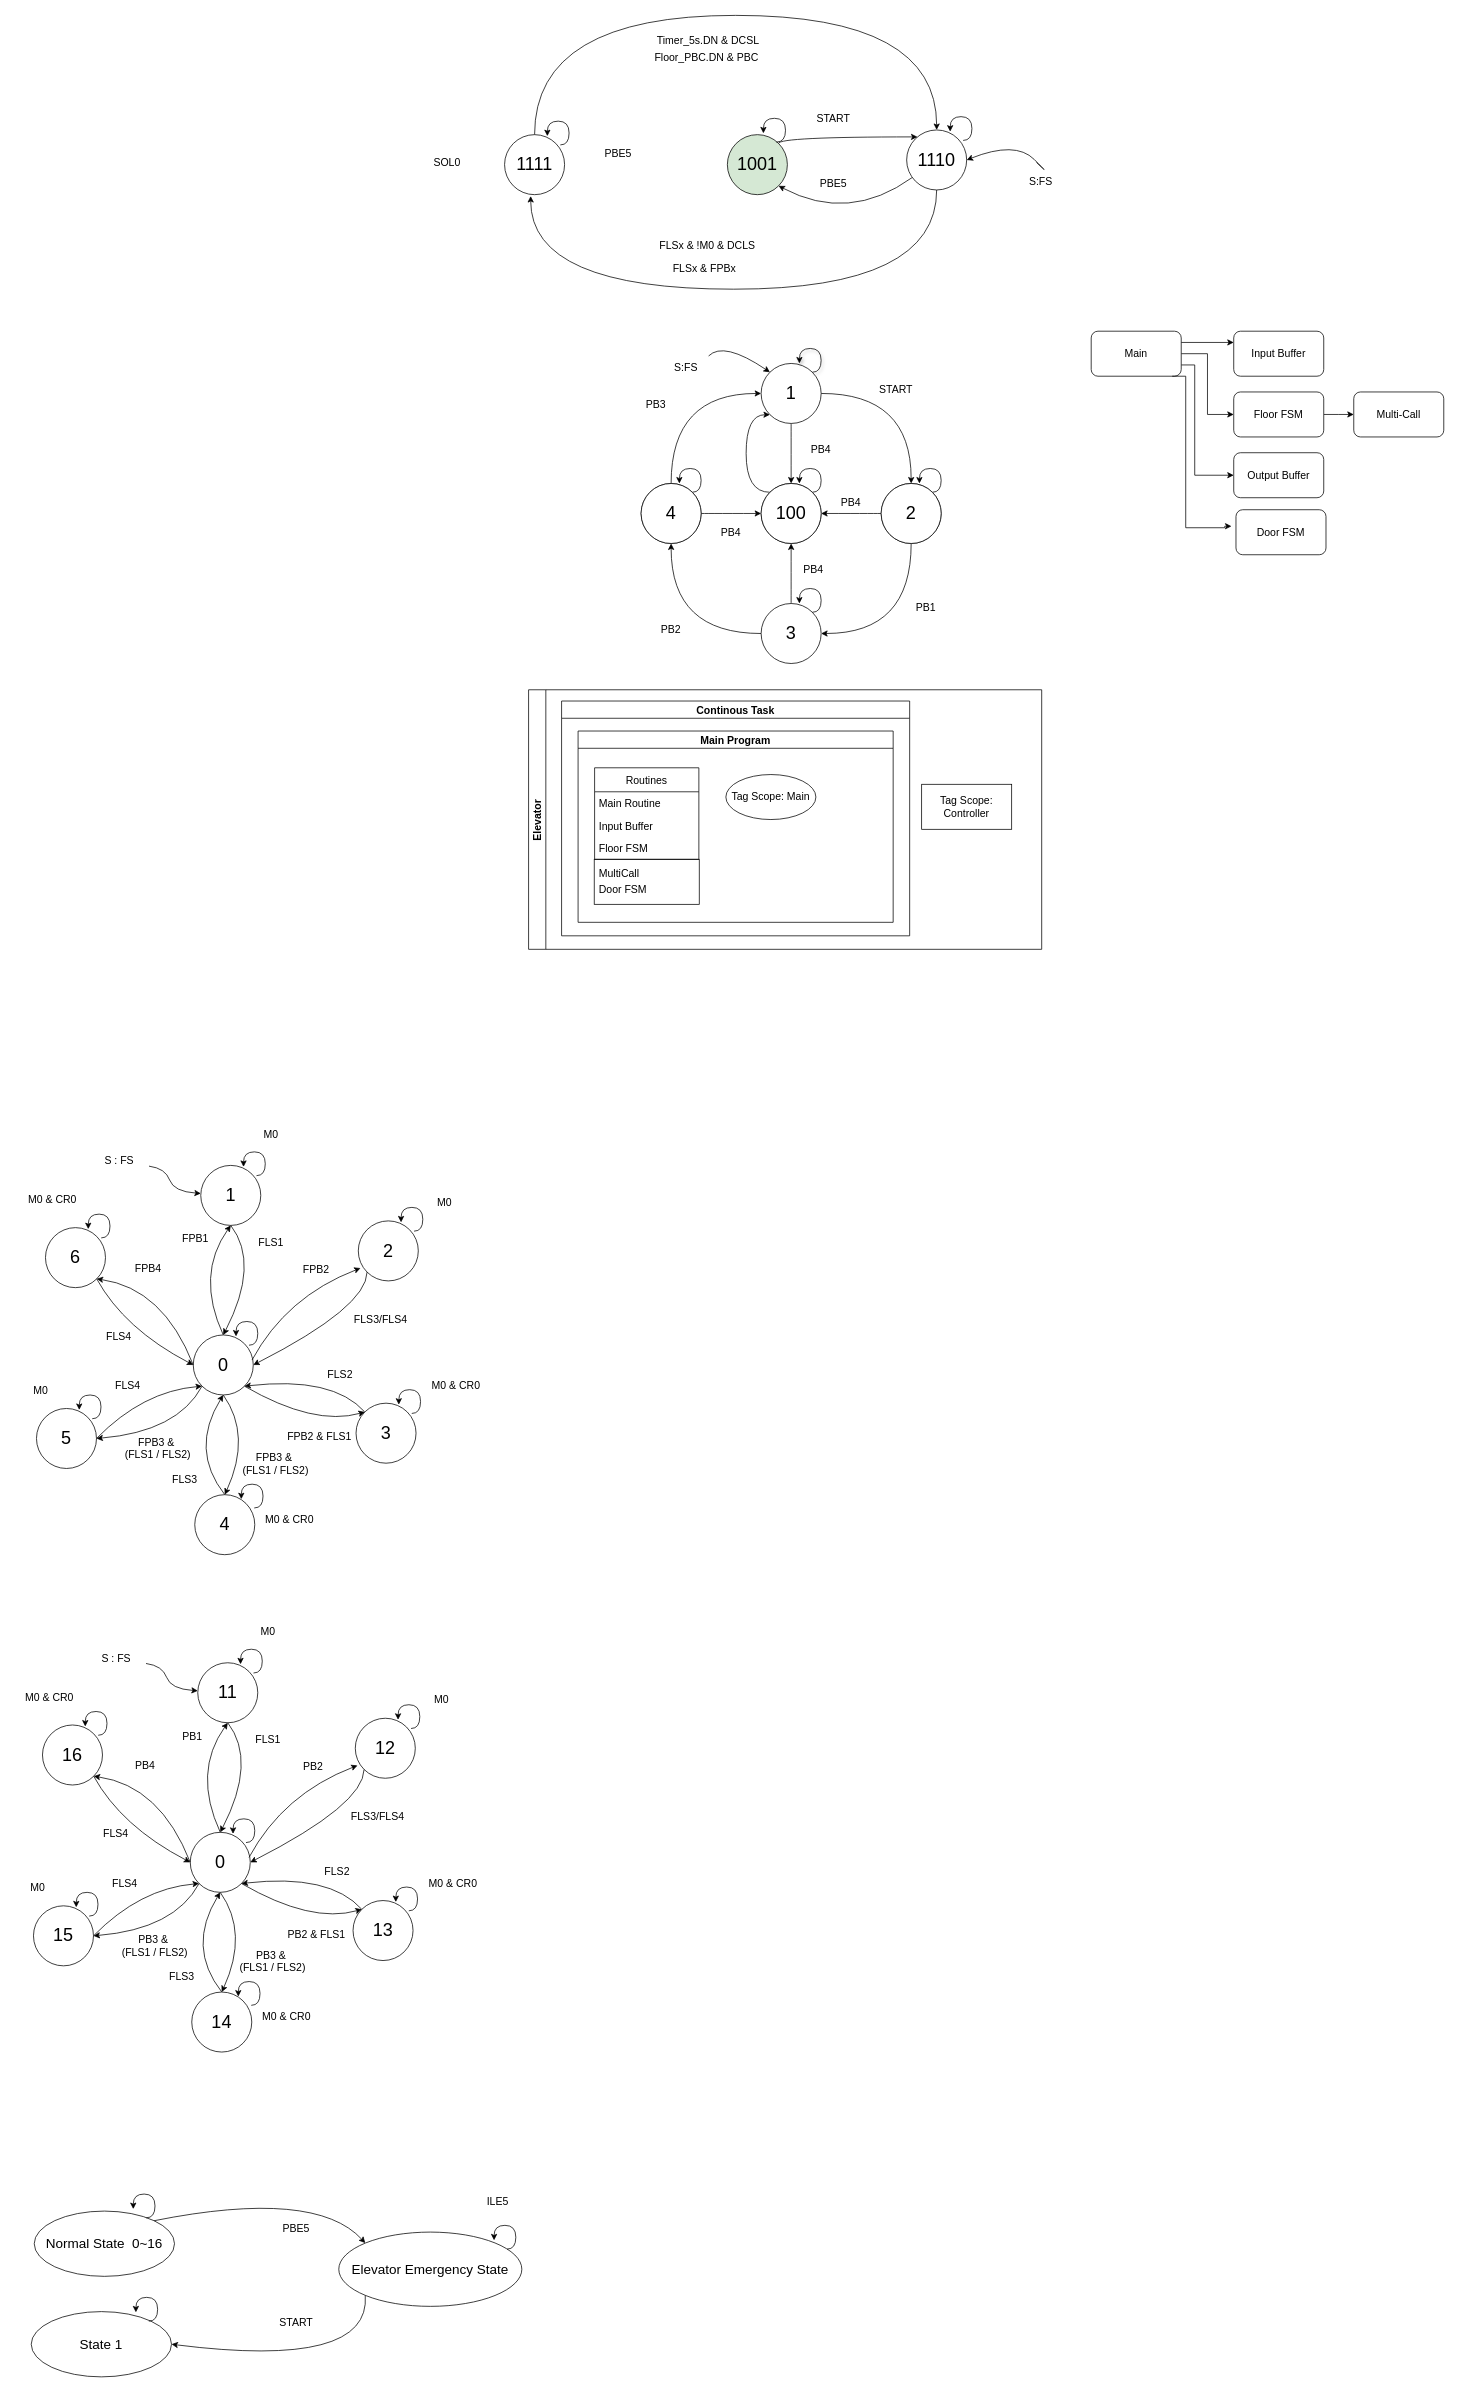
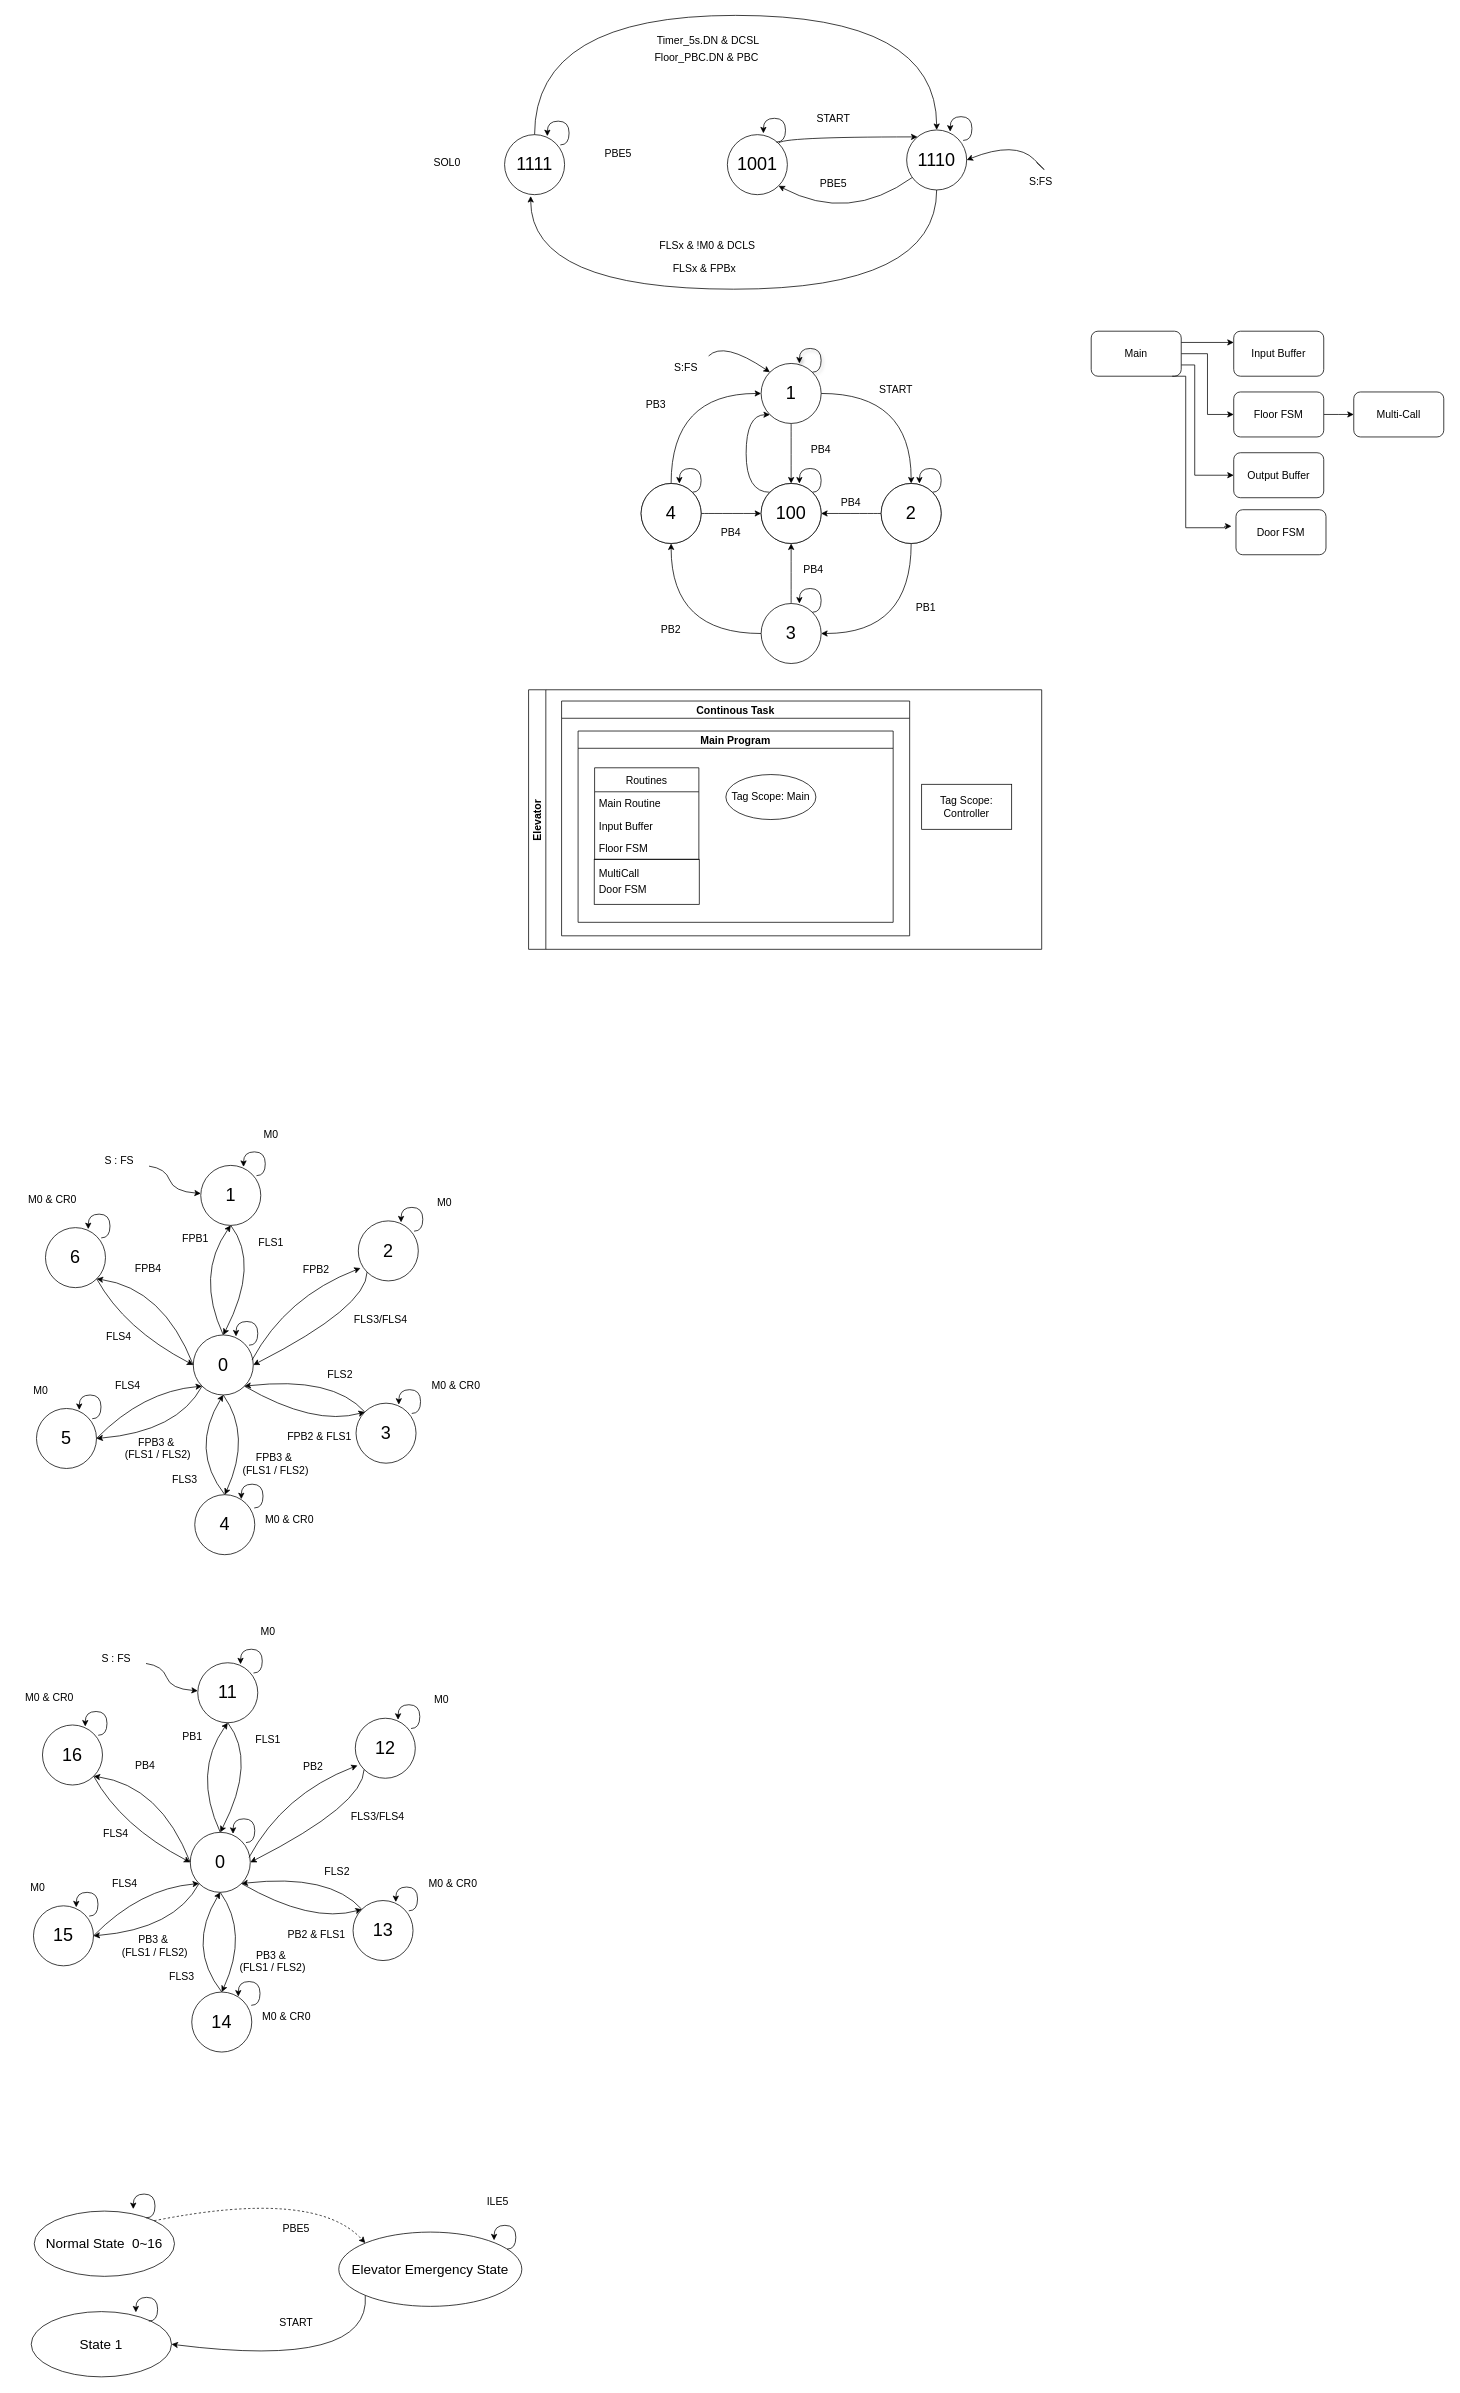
- <mxCell id="55" value="&lt;font size=&quot;5&quot;&gt;1001&lt;/font&gt;" style="ellipse;whiteSpace=wrap;html=1;aspect=fixed;fillColor=#d5e8d4;" parent="1" vertex="1"><mxGeometry x="969" y="179" width="80" height="80" as="geometry" /></mxCell>
+ <mxCell id="55" value="&lt;font size=&quot;5&quot;&gt;1001&lt;/font&gt;" style="ellipse;whiteSpace=wrap;html=1;aspect=fixed;" parent="1" vertex="1"><mxGeometry x="969" y="179" width="80" height="80" as="geometry" /></mxCell>
- <mxCell id="168" value="" style="curved=1;endArrow=classic;html=1;rounded=0;exitX=1;exitY=0;exitDx=0;exitDy=0;entryX=0;entryY=0;entryDx=0;entryDy=0;" parent="1" source="167" target="170" edge="1"><mxGeometry width="50" height="50" relative="1" as="geometry"><mxPoint x="298" y="3016" as="sourcePoint" /><mxPoint x="477" y="3071" as="targetPoint" /><Array as="points"><mxPoint x="420" y="2917" /></Array></mxGeometry></mxCell>
+ <mxCell id="168" value="" style="curved=1;endArrow=classic;html=1;rounded=0;exitX=1;exitY=0;exitDx=0;exitDy=0;entryX=0;entryY=0;entryDx=0;entryDy=0;dashed=1;" parent="1" source="167" target="170" edge="1"><mxGeometry width="50" height="50" relative="1" as="geometry"><mxPoint x="298" y="3016" as="sourcePoint" /><mxPoint x="477" y="3071" as="targetPoint" /><Array as="points"><mxPoint x="420" y="2917" /></Array></mxGeometry></mxCell>
